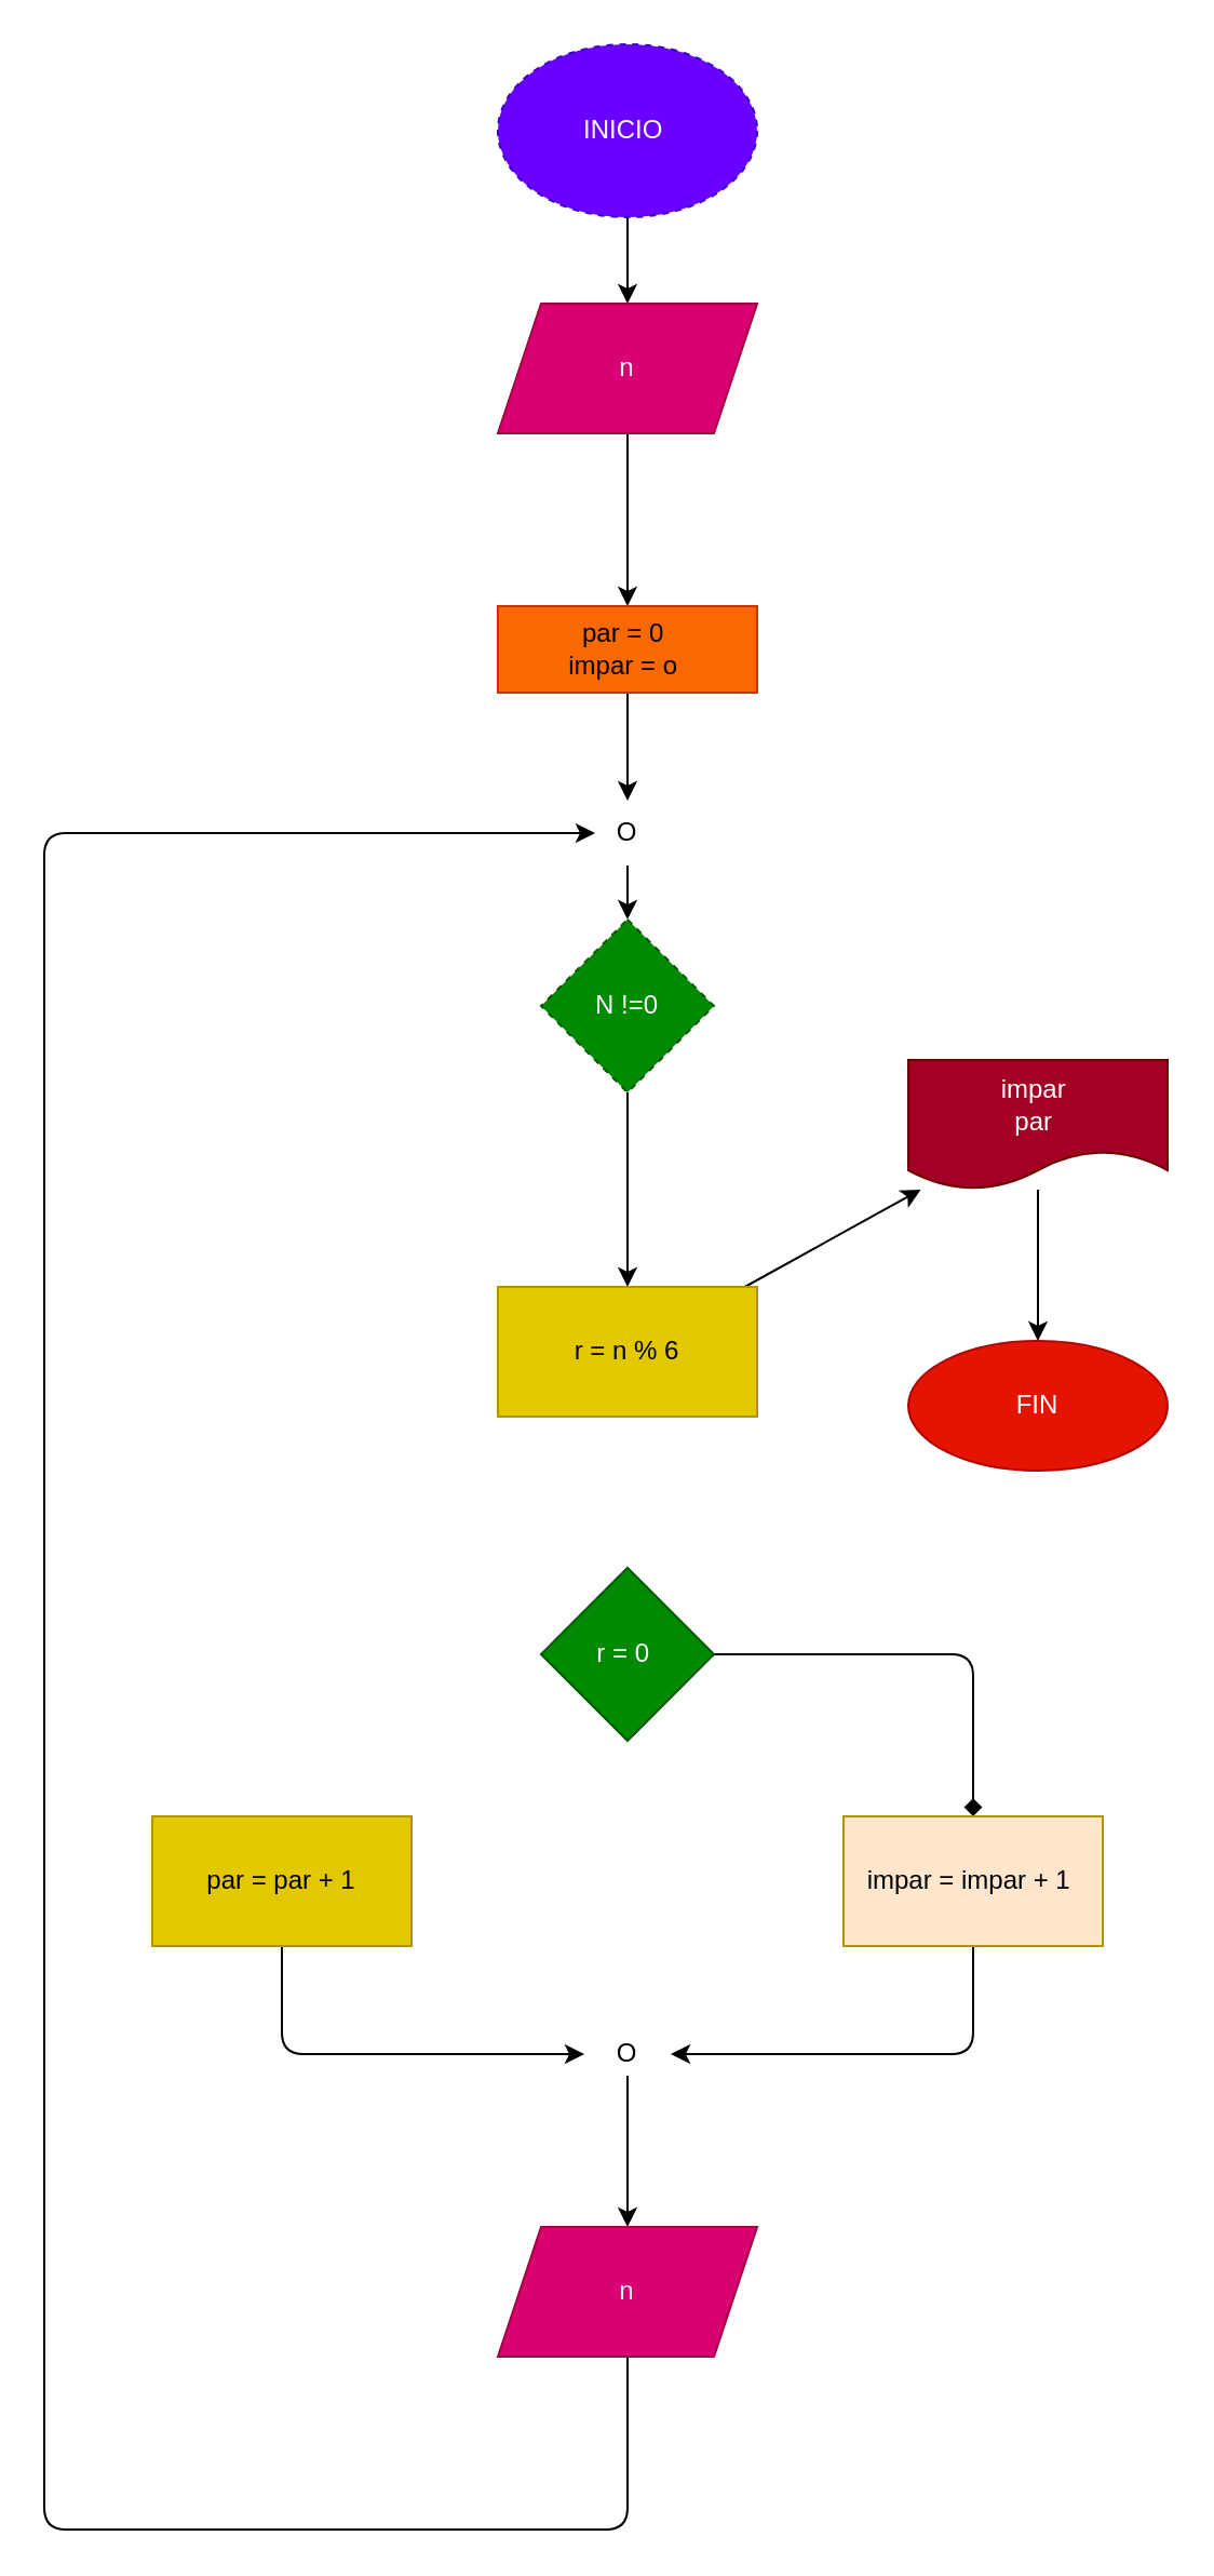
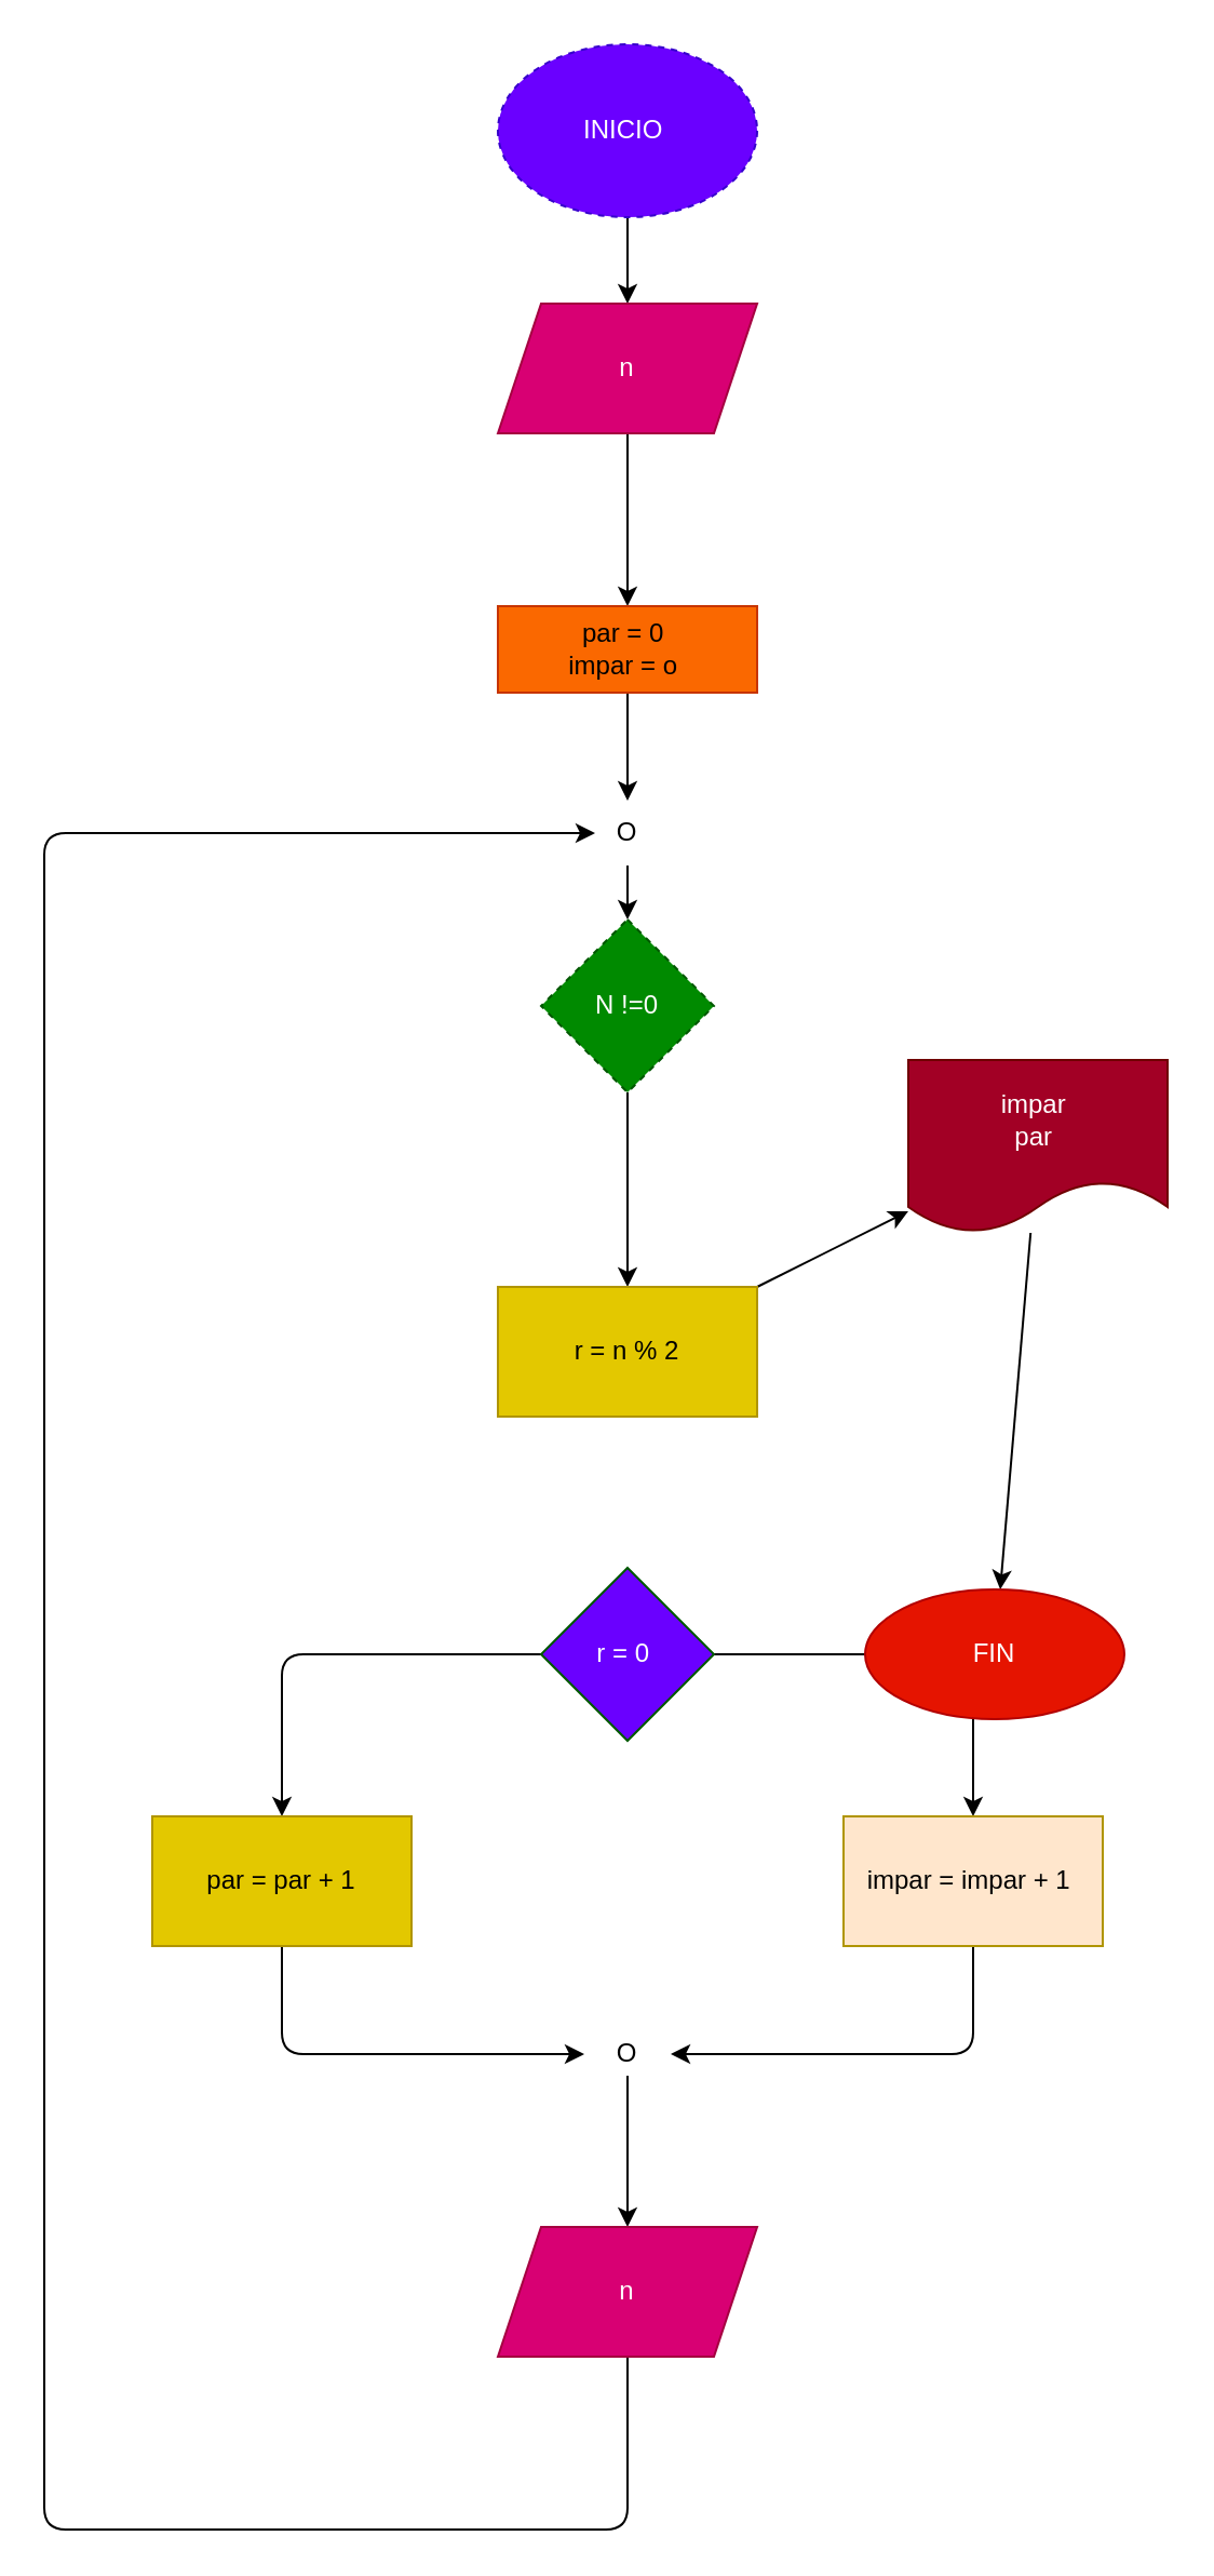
- <mxCell id="18" value="impar&amp;nbsp;&lt;br&gt;par&amp;nbsp;" style="shape=document;whiteSpace=wrap;html=1;boundedLbl=1;fillColor=#a20025;fontColor=#ffffff;strokeColor=#6F0000;" vertex="1" parent="1"><mxGeometry x="420" y="490" width="120" height="60" as="geometry" /></mxCell>
+ <mxCell id="18" value="impar&amp;nbsp;&lt;br&gt;par&amp;nbsp;" style="shape=document;whiteSpace=wrap;html=1;boundedLbl=1;fillColor=#a20025;fontColor=#ffffff;strokeColor=#6F0000;" vertex="1" parent="1"><mxGeometry x="420" y="490" width="120" height="80" as="geometry" /></mxCell>
- <mxCell id="13" value="r = n % 6" style="whiteSpace=wrap;html=1;fillColor=#e3c800;fontColor=#000000;strokeColor=#B09500;" vertex="1" parent="1"><mxGeometry x="230" y="595" width="120" height="60" as="geometry" /></mxCell>
+ <mxCell id="13" value="r = n % 2" style="whiteSpace=wrap;html=1;fillColor=#e3c800;fontColor=#000000;strokeColor=#B09500;" vertex="1" parent="1"><mxGeometry x="230" y="595" width="120" height="60" as="geometry" /></mxCell>
- <mxCell id="19" value="FIN" style="ellipse;whiteSpace=wrap;html=1;fillColor=#e51400;fontColor=#ffffff;strokeColor=#B20000;" vertex="1" parent="1"><mxGeometry x="420" y="620" width="120" height="60" as="geometry" /></mxCell>
+ <mxCell id="19" value="FIN" style="ellipse;whiteSpace=wrap;html=1;fillColor=#e51400;fontColor=#ffffff;strokeColor=#B20000;" vertex="1" parent="1"><mxGeometry x="400" y="735" width="120" height="60" as="geometry" /></mxCell>
+ <mxCell id="14" value="" style="edgeStyle=none;html=1;" edge="1" parent="1" source="16" target="21"><mxGeometry relative="1" as="geometry"><Array as="points"><mxPoint x="130" y="765" /></Array></mxGeometry></mxCell>
- <mxCell id="16" value="r = 0&amp;nbsp;" style="rhombus;whiteSpace=wrap;html=1;fillColor=#008a00;fontColor=#ffffff;strokeColor=#005700;" vertex="1" parent="1"><mxGeometry x="250" y="725" width="80" height="80" as="geometry" /></mxCell>
+ <mxCell id="16" value="r = 0&amp;nbsp;" style="rhombus;whiteSpace=wrap;html=1;fillColor=#6a00ff;fontColor=#ffffff;strokeColor=#005700;" vertex="1" parent="1"><mxGeometry x="250" y="725" width="80" height="80" as="geometry" /></mxCell>
- <mxCell id="15" value="" style="edgeStyle=none;html=1;endArrow=diamond;" edge="1" parent="1" source="16" target="23"><mxGeometry relative="1" as="geometry"><Array as="points"><mxPoint x="450" y="765" /></Array></mxGeometry></mxCell>
+ <mxCell id="15" value="" style="edgeStyle=none;html=1;" edge="1" parent="1" source="16" target="23"><mxGeometry relative="1" as="geometry"><Array as="points"><mxPoint x="450" y="765" /></Array></mxGeometry></mxCell>
